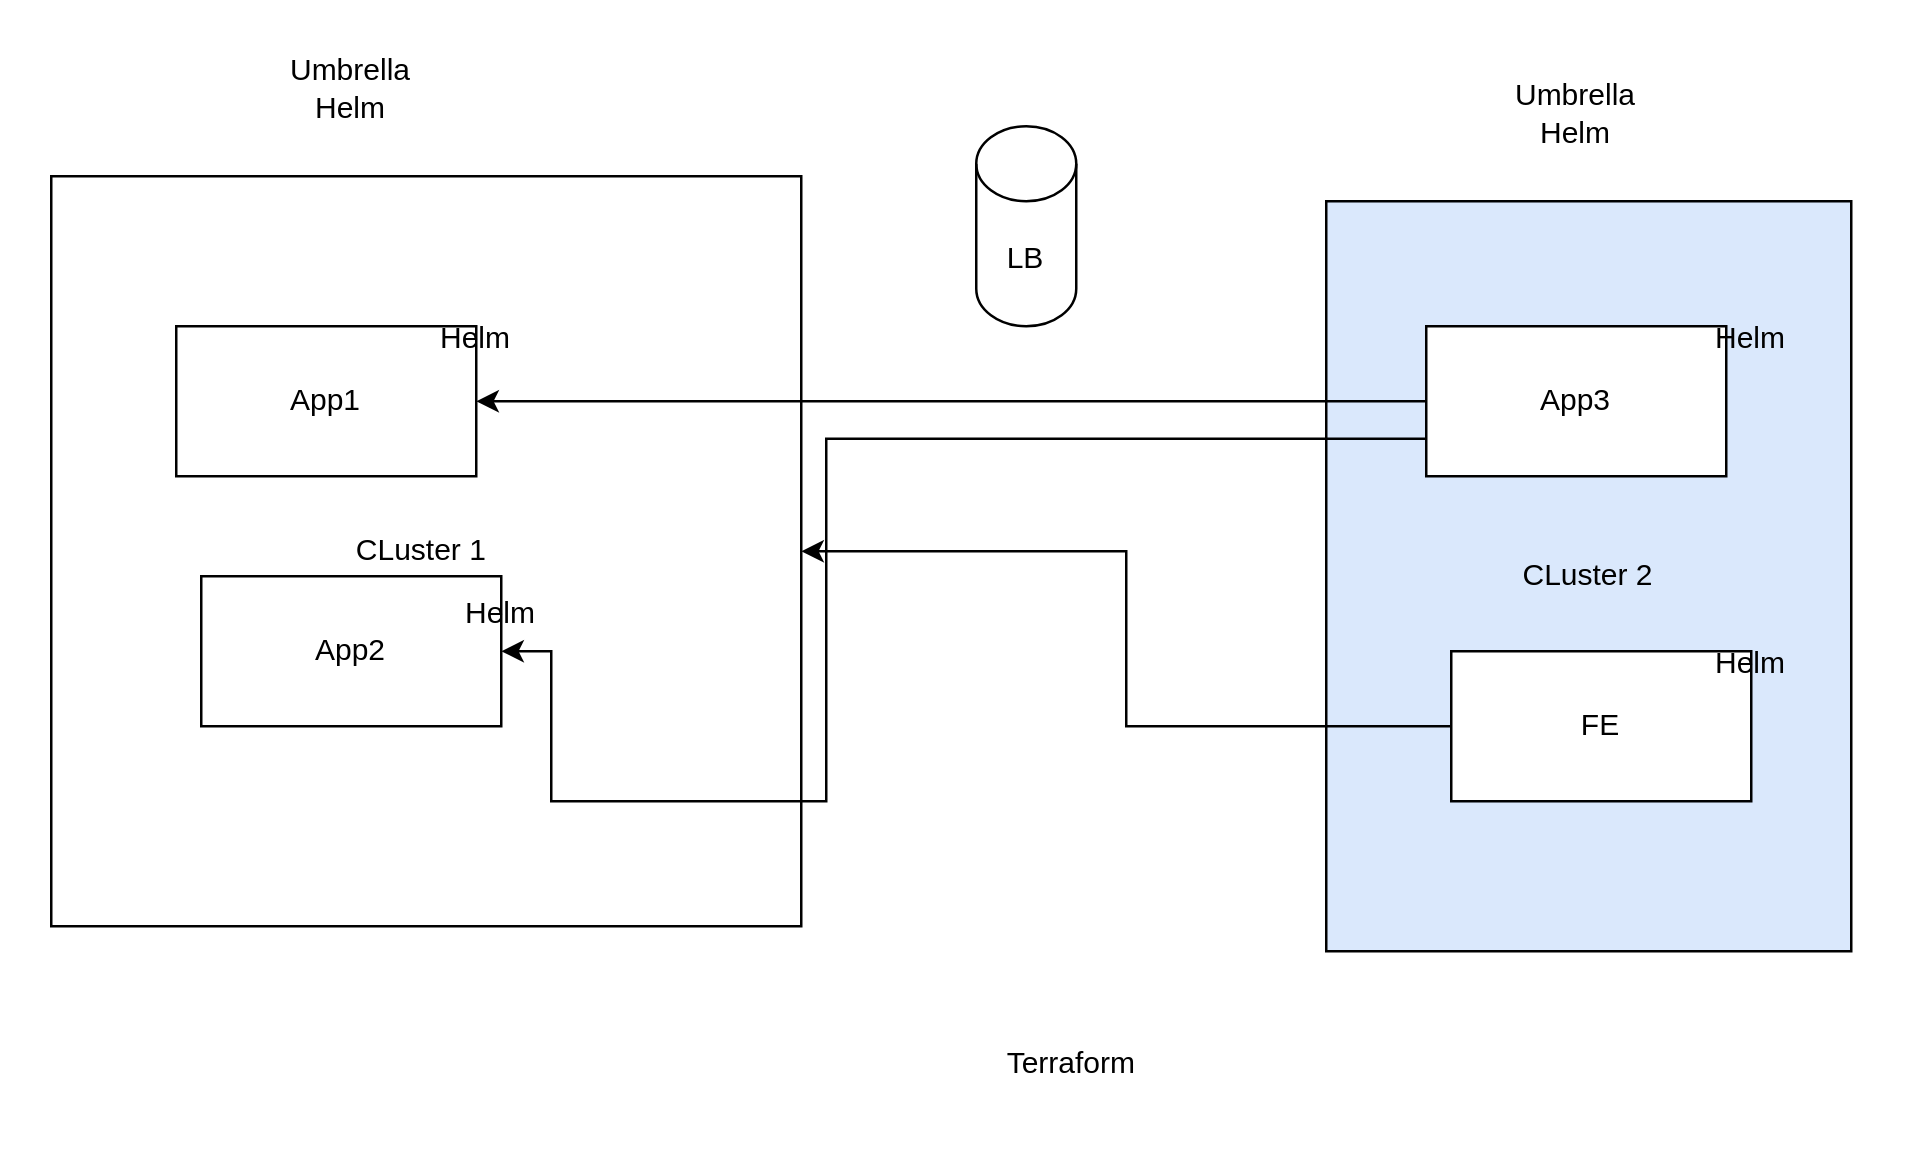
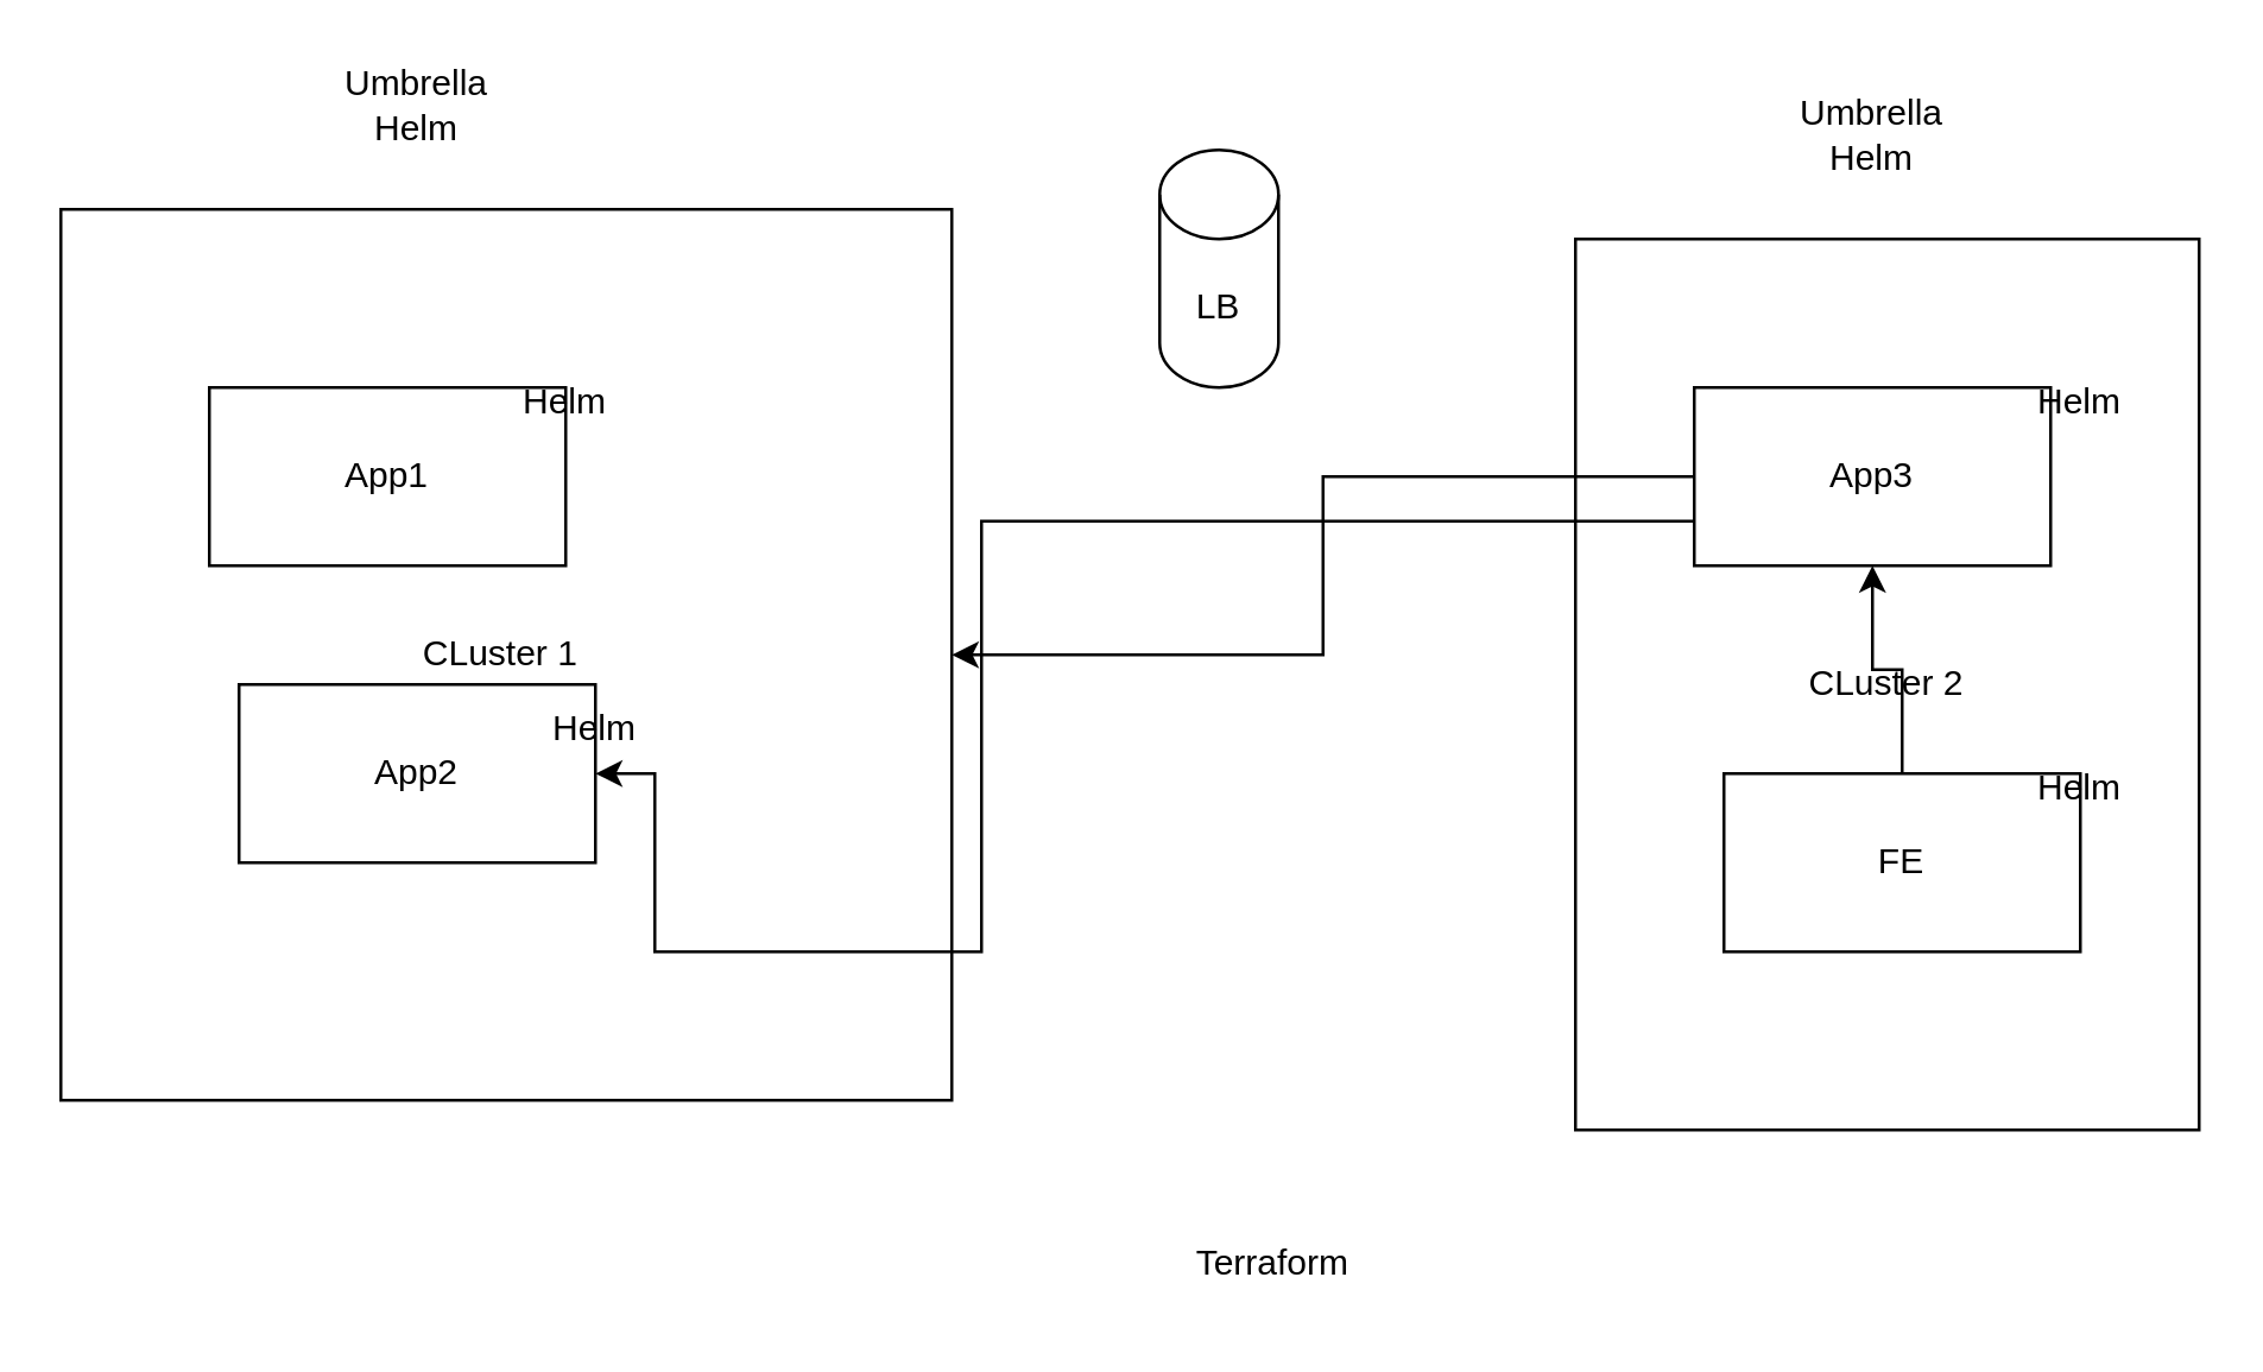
- <mxCell id="6" style="edgeStyle=orthogonalEdgeStyle;rounded=0;orthogonalLoop=1;jettySize=auto;html=1;entryX=1;entryY=0.5;entryDx=0;entryDy=0;" parent="1" source="9" target="4" edge="1"><mxGeometry relative="1" as="geometry" /></mxCell>
+ <mxCell id="6" style="edgeStyle=orthogonalEdgeStyle;rounded=0;orthogonalLoop=1;jettySize=auto;html=1;" parent="1" source="9" target="3" edge="1"><mxGeometry relative="1" as="geometry" /></mxCell>
- <mxCell id="2" value="&lt;span&gt;CLuster 2&lt;/span&gt;" style="rounded=0;whiteSpace=wrap;html=1;fillColor=#dae8fc;" parent="1" vertex="1"><mxGeometry x="530" y="80" width="210" height="300" as="geometry" /></mxCell>
+ <mxCell id="2" value="&lt;span&gt;CLuster 2&lt;/span&gt;" style="rounded=0;whiteSpace=wrap;html=1;" parent="1" vertex="1"><mxGeometry x="530" y="80" width="210" height="300" as="geometry" /></mxCell>
- <mxCell id="7" style="edgeStyle=orthogonalEdgeStyle;rounded=0;orthogonalLoop=1;jettySize=auto;html=1;" parent="1" source="10" target="3" edge="1"><mxGeometry relative="1" as="geometry" /></mxCell>
+ <mxCell id="7" style="edgeStyle=orthogonalEdgeStyle;rounded=0;orthogonalLoop=1;jettySize=auto;html=1;" parent="1" source="10" target="9" edge="1"><mxGeometry relative="1" as="geometry" /></mxCell>
